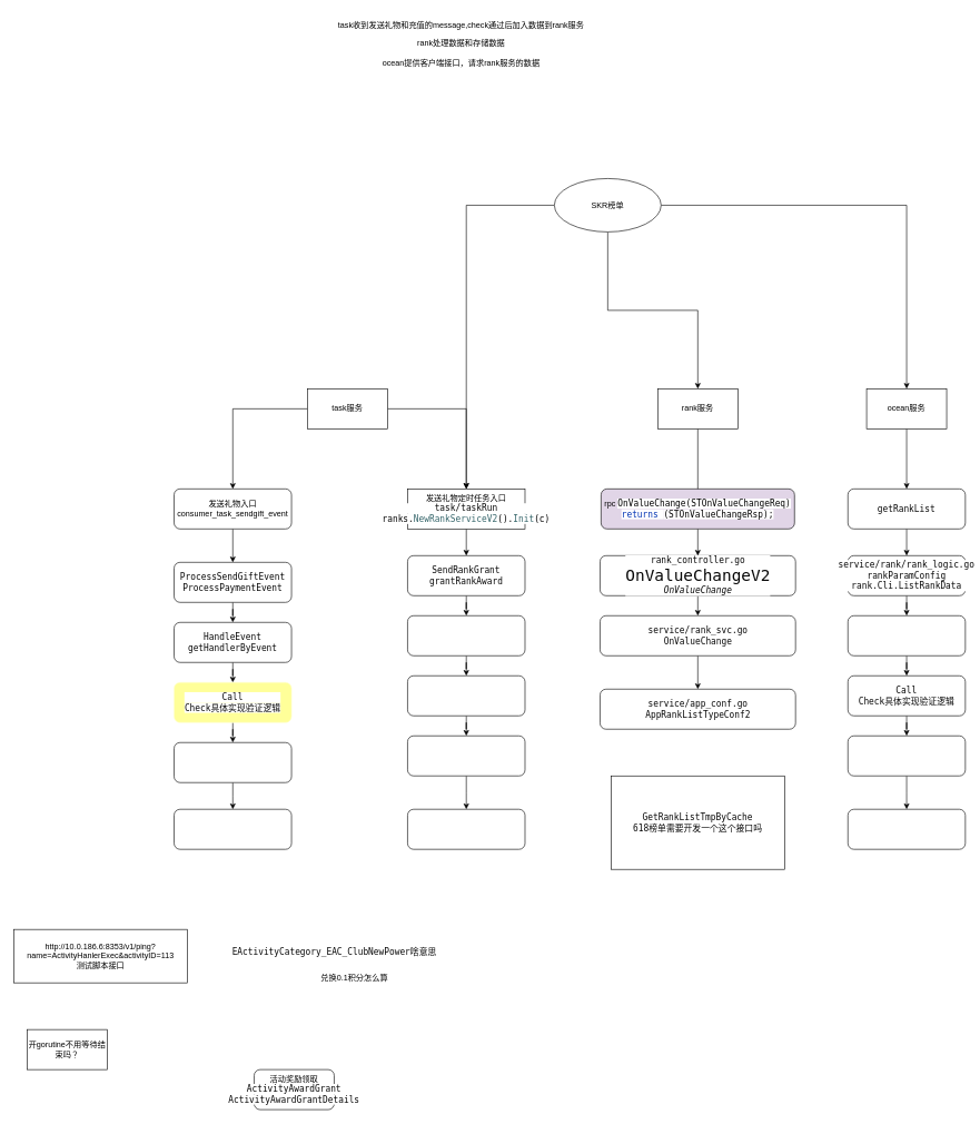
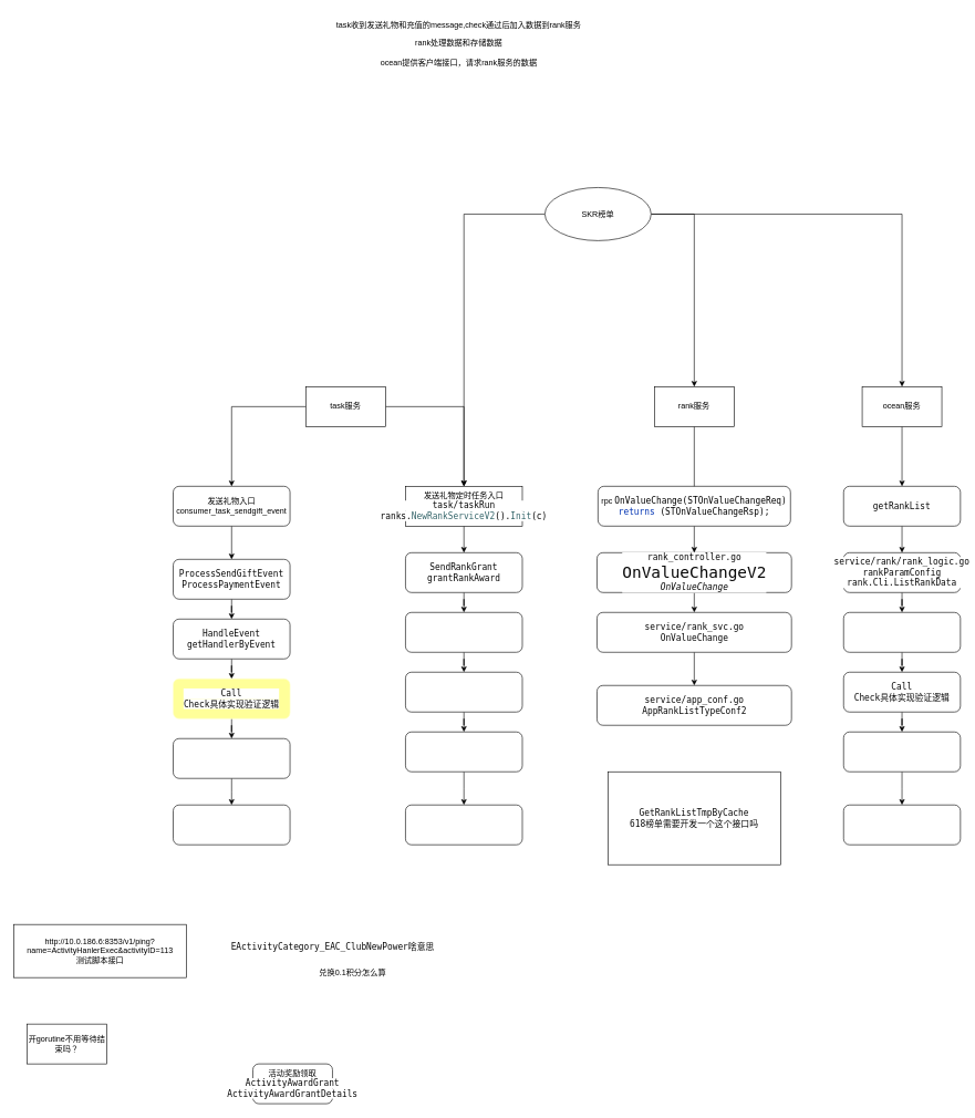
- <mxCell id="45" value="SKR榜单" style="ellipse;whiteSpace=wrap;html=1;" parent="1" vertex="1"><mxGeometry x="830" y="267" width="160" height="80" as="geometry" /></mxCell>
+ <mxCell id="45" value="SKR榜单" style="ellipse;whiteSpace=wrap;html=1;" parent="1" vertex="1"><mxGeometry x="820" y="282" width="160" height="80" as="geometry" /></mxCell>
- <mxCell id="27" value="rpc&amp;nbsp;&lt;span style=&quot;border-color: var(--border-color); font-family: &amp;quot;JetBrains Mono&amp;quot;, monospace; font-size: 13.067px; background-color: rgb(255, 255, 255);&quot;&gt;OnValueChange&lt;/span&gt;&lt;span style=&quot;color: rgb(8, 8, 8); font-family: &amp;quot;JetBrains Mono&amp;quot;, monospace; font-size: 13.067px; background-color: rgb(255, 255, 255);&quot;&gt;(&lt;/span&gt;&lt;span style=&quot;border-color: var(--border-color); font-family: &amp;quot;JetBrains Mono&amp;quot;, monospace; font-size: 13.067px; background-color: rgb(255, 255, 255);&quot;&gt;STOnValueChangeReq&lt;/span&gt;&lt;span style=&quot;font-family: &amp;quot;JetBrains Mono&amp;quot;, monospace; font-size: 13.067px; background-color: rgb(255, 255, 255);&quot;&gt;&lt;font color=&quot;#080808&quot;&gt;)&lt;br&gt;&lt;/font&gt;&lt;/span&gt;&lt;span style=&quot;border-color: var(--border-color); font-family: &amp;quot;JetBrains Mono&amp;quot;, monospace; font-size: 13.067px; background-color: rgb(255, 255, 255); color: rgb(0, 51, 179);&quot;&gt;returns&amp;nbsp;&lt;/span&gt;&lt;span style=&quot;color: rgb(8, 8, 8); font-family: &amp;quot;JetBrains Mono&amp;quot;, monospace; font-size: 13.067px; background-color: rgb(255, 255, 255);&quot;&gt;(&lt;/span&gt;&lt;span style=&quot;border-color: var(--border-color); font-family: &amp;quot;JetBrains Mono&amp;quot;, monospace; font-size: 13.067px; background-color: rgb(255, 255, 255);&quot;&gt;STOnValueChangeRsp&lt;/span&gt;&lt;span style=&quot;color: rgb(8, 8, 8); font-family: &amp;quot;JetBrains Mono&amp;quot;, monospace; font-size: 13.067px; background-color: rgb(255, 255, 255);&quot;&gt;);&lt;/span&gt;" style="rounded=1;whiteSpace=wrap;html=1;fillColor=#e1d5e7;" parent="1" vertex="1"><mxGeometry x="900" y="732" width="290" height="60" as="geometry" /></mxCell>
+ <mxCell id="27" value="rpc&amp;nbsp;&lt;span style=&quot;border-color: var(--border-color); font-family: &amp;quot;JetBrains Mono&amp;quot;, monospace; font-size: 13.067px; background-color: rgb(255, 255, 255);&quot;&gt;OnValueChange&lt;/span&gt;&lt;span style=&quot;color: rgb(8, 8, 8); font-family: &amp;quot;JetBrains Mono&amp;quot;, monospace; font-size: 13.067px; background-color: rgb(255, 255, 255);&quot;&gt;(&lt;/span&gt;&lt;span style=&quot;border-color: var(--border-color); font-family: &amp;quot;JetBrains Mono&amp;quot;, monospace; font-size: 13.067px; background-color: rgb(255, 255, 255);&quot;&gt;STOnValueChangeReq&lt;/span&gt;&lt;span style=&quot;font-family: &amp;quot;JetBrains Mono&amp;quot;, monospace; font-size: 13.067px; background-color: rgb(255, 255, 255);&quot;&gt;&lt;font color=&quot;#080808&quot;&gt;)&lt;br&gt;&lt;/font&gt;&lt;/span&gt;&lt;span style=&quot;border-color: var(--border-color); font-family: &amp;quot;JetBrains Mono&amp;quot;, monospace; font-size: 13.067px; background-color: rgb(255, 255, 255); color: rgb(0, 51, 179);&quot;&gt;returns&amp;nbsp;&lt;/span&gt;&lt;span style=&quot;color: rgb(8, 8, 8); font-family: &amp;quot;JetBrains Mono&amp;quot;, monospace; font-size: 13.067px; background-color: rgb(255, 255, 255);&quot;&gt;(&lt;/span&gt;&lt;span style=&quot;border-color: var(--border-color); font-family: &amp;quot;JetBrains Mono&amp;quot;, monospace; font-size: 13.067px; background-color: rgb(255, 255, 255);&quot;&gt;STOnValueChangeRsp&lt;/span&gt;&lt;span style=&quot;color: rgb(8, 8, 8); font-family: &amp;quot;JetBrains Mono&amp;quot;, monospace; font-size: 13.067px; background-color: rgb(255, 255, 255);&quot;&gt;);&lt;/span&gt;" style="rounded=1;whiteSpace=wrap;html=1;" parent="1" vertex="1"><mxGeometry x="900" y="732" width="290" height="60" as="geometry" /></mxCell>
